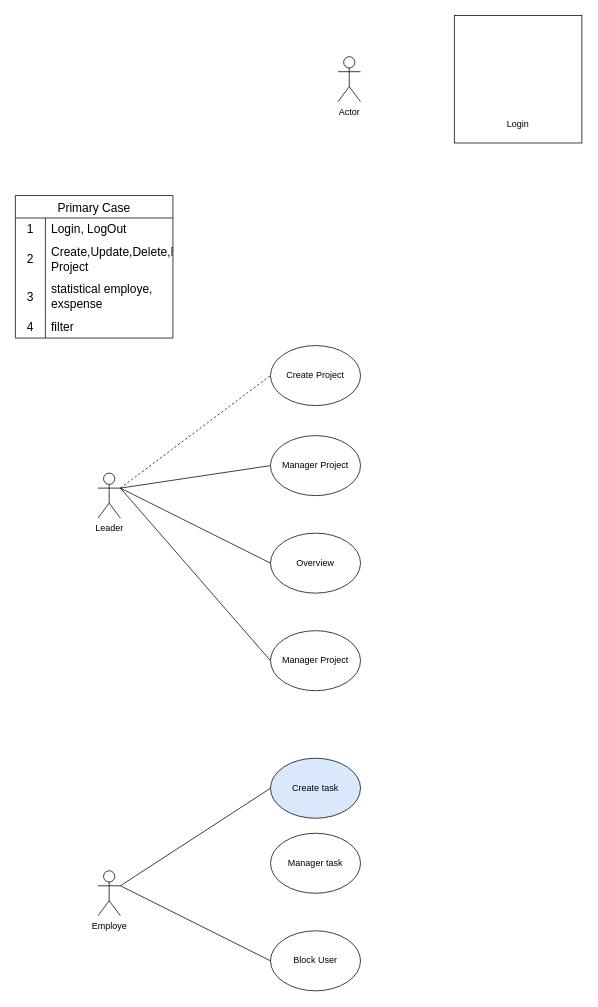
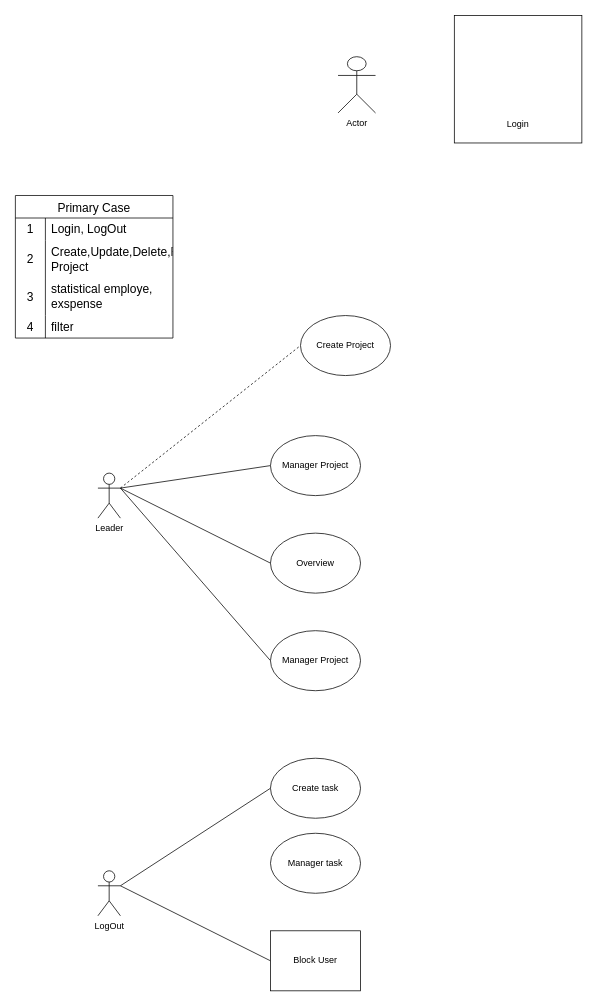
- <mxCell id="32" value="Actor" style="shape=umlActor;verticalLabelPosition=bottom;verticalAlign=top;html=1;outlineConnect=0;" vertex="1" parent="1"><mxGeometry x="450" y="75" width="30" height="60" as="geometry" /></mxCell>
+ <mxCell id="32" value="Actor" style="shape=umlActor;verticalLabelPosition=bottom;verticalAlign=top;html=1;outlineConnect=0;" vertex="1" parent="1"><mxGeometry x="450" y="75" width="50" height="75" as="geometry" /></mxCell>
- <mxCell id="17" value="Create Project" style="ellipse;whiteSpace=wrap;html=1;" parent="1" vertex="1"><mxGeometry x="360" y="460" width="120" height="80" as="geometry" /></mxCell>
+ <mxCell id="17" value="Create Project" style="ellipse;whiteSpace=wrap;html=1;" parent="1" vertex="1"><mxGeometry x="400" y="420" width="120" height="80" as="geometry" /></mxCell>
- <mxCell id="29" value="Create task" style="ellipse;whiteSpace=wrap;html=1;fillColor=#dae8fc;" parent="1" vertex="1"><mxGeometry x="360" y="1010" width="120" height="80" as="geometry" /></mxCell>
+ <mxCell id="29" value="Create task" style="ellipse;whiteSpace=wrap;html=1;" parent="1" vertex="1"><mxGeometry x="360" y="1010" width="120" height="80" as="geometry" /></mxCell>
- <mxCell id="24" value="Employe" style="shape=umlActor;verticalLabelPosition=bottom;verticalAlign=top;html=1;outlineConnect=0;" parent="1" vertex="1"><mxGeometry x="130" y="1160" width="30" height="60" as="geometry" /></mxCell>
+ <mxCell id="24" value="LogOut" style="shape=umlActor;verticalLabelPosition=bottom;verticalAlign=top;html=1;outlineConnect=0;" parent="1" vertex="1"><mxGeometry x="130" y="1160" width="30" height="60" as="geometry" /></mxCell>
- <mxCell id="28" value="Block User" style="ellipse;whiteSpace=wrap;html=1;" parent="1" vertex="1"><mxGeometry x="360" y="1240" width="120" height="80" as="geometry" /></mxCell>
+ <mxCell id="28" value="Block User" style="whiteSpace=wrap;html=1;rounded=0;" parent="1" vertex="1"><mxGeometry x="360" y="1240" width="120" height="80" as="geometry" /></mxCell>
